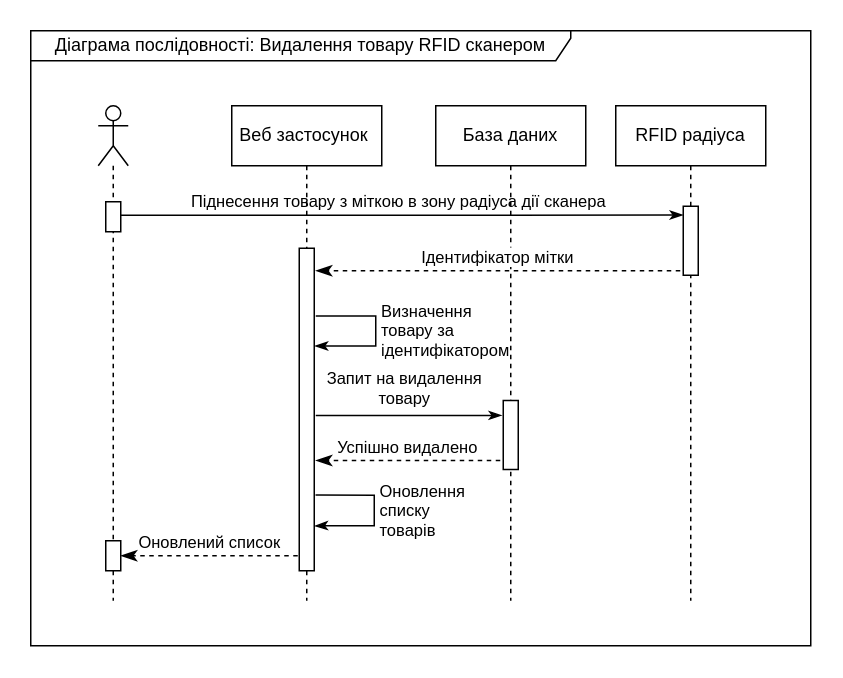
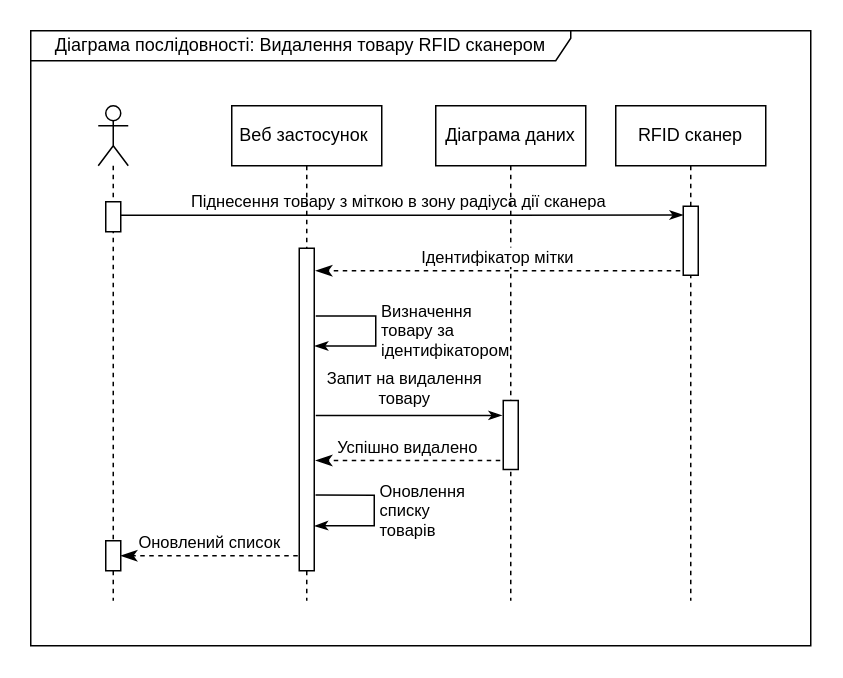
- <mxCell id="8" value="База даних" style="shape=umlLifeline;perimeter=lifelinePerimeter;whiteSpace=wrap;html=1;container=1;collapsible=0;recursiveResize=0;outlineConnect=0;" parent="1" vertex="1"><mxGeometry x="290" y="70" width="100" height="330" as="geometry" /></mxCell>
+ <mxCell id="8" value="Діаграма даних" style="shape=umlLifeline;perimeter=lifelinePerimeter;whiteSpace=wrap;html=1;container=1;collapsible=0;recursiveResize=0;outlineConnect=0;" parent="1" vertex="1"><mxGeometry x="290" y="70" width="100" height="330" as="geometry" /></mxCell>
- <mxCell id="6" value="RFID радіуса" style="shape=umlLifeline;perimeter=lifelinePerimeter;whiteSpace=wrap;html=1;container=1;collapsible=0;recursiveResize=0;outlineConnect=0;" parent="1" vertex="1"><mxGeometry x="410" y="70" width="100" height="330" as="geometry" /></mxCell>
+ <mxCell id="6" value="RFID сканер" style="shape=umlLifeline;perimeter=lifelinePerimeter;whiteSpace=wrap;html=1;container=1;collapsible=0;recursiveResize=0;outlineConnect=0;" parent="1" vertex="1"><mxGeometry x="410" y="70" width="100" height="330" as="geometry" /></mxCell>
